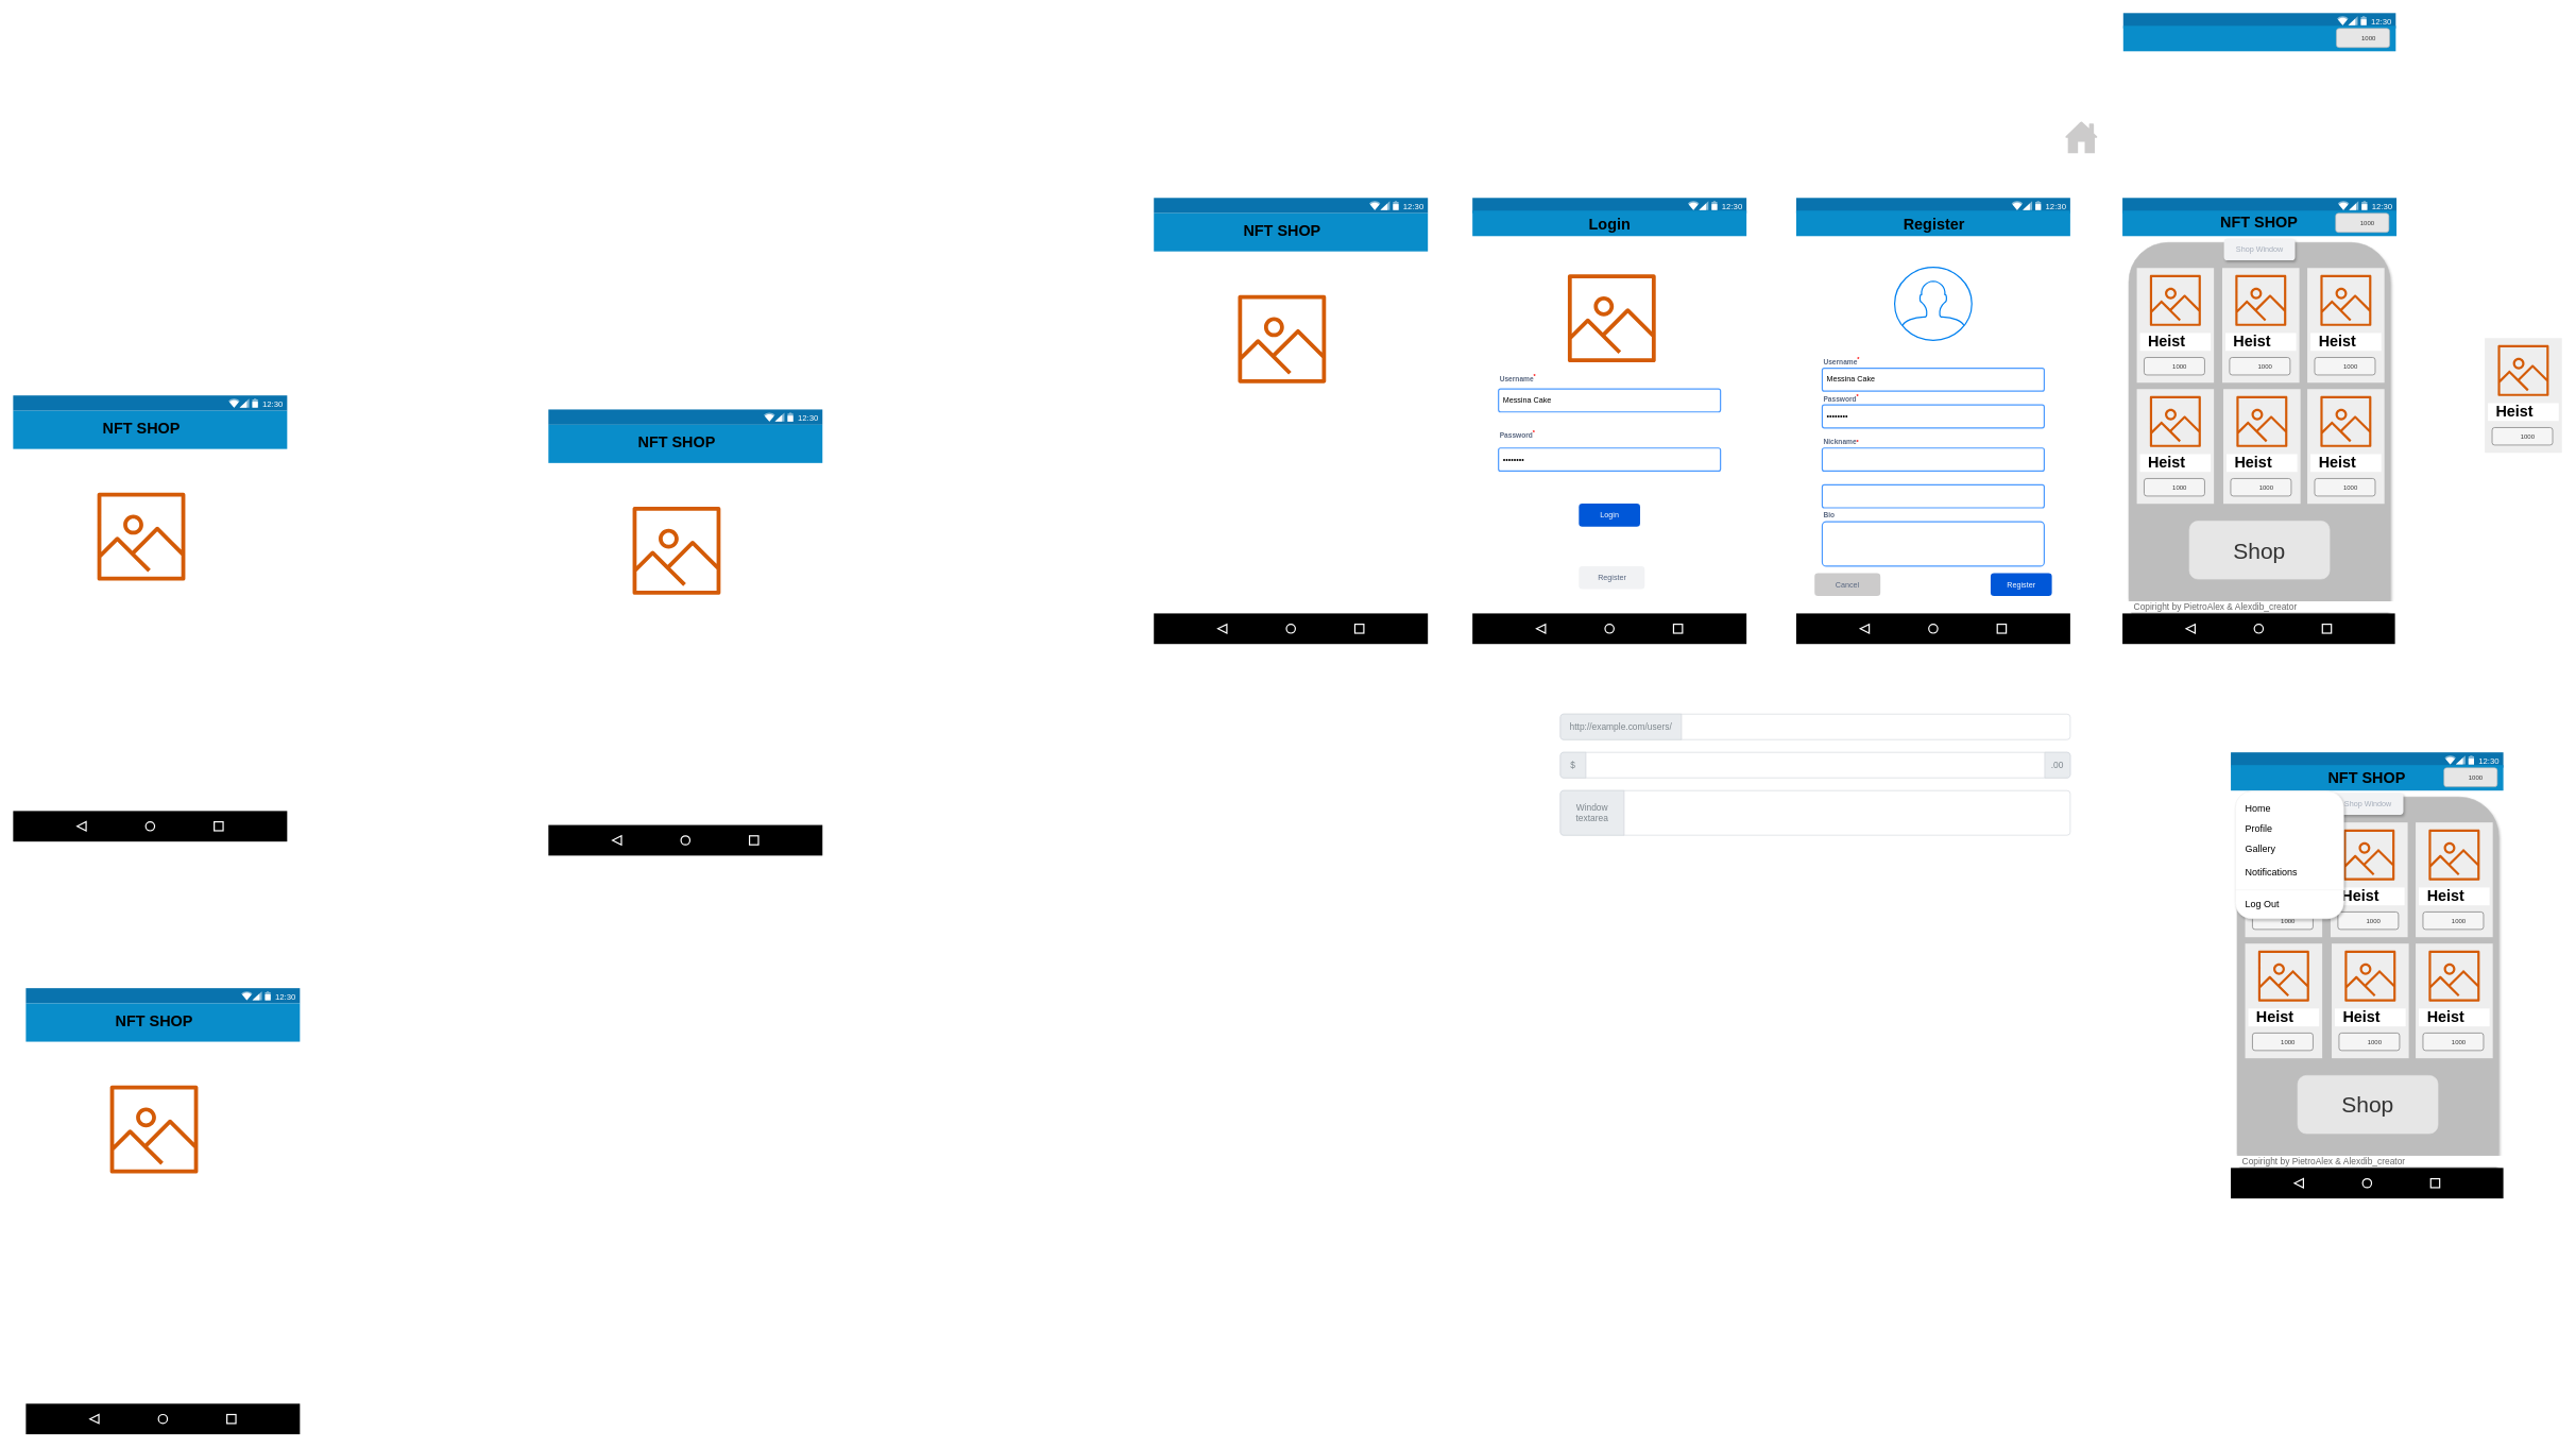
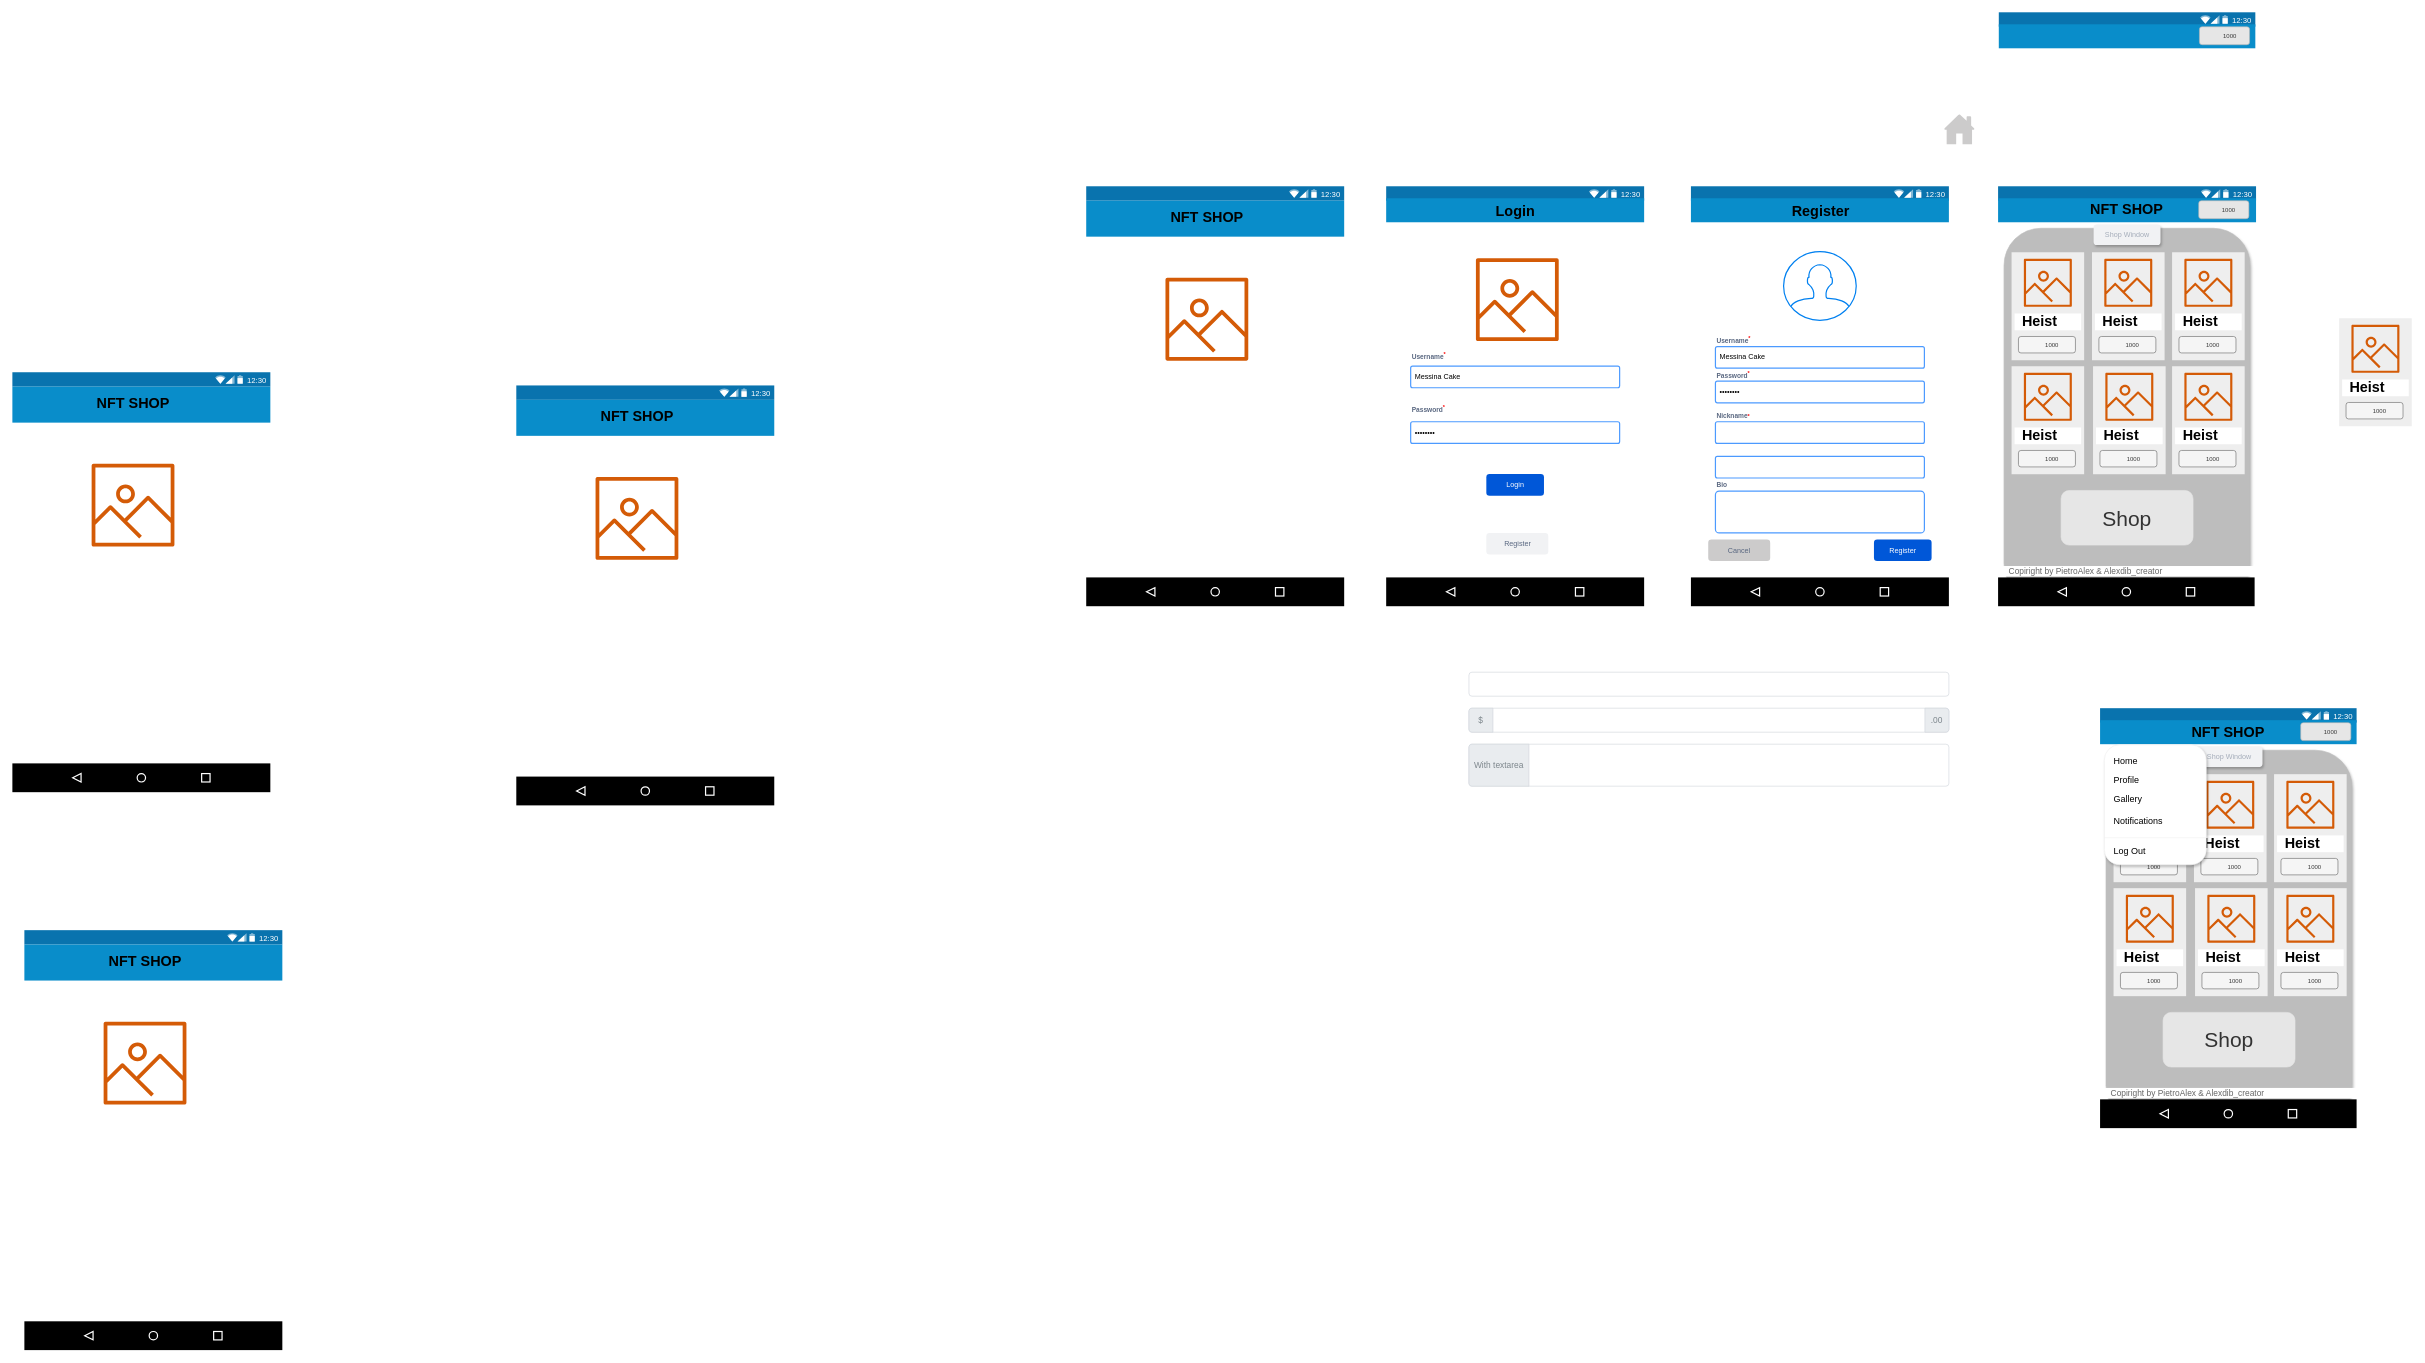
- <mxCell id="84" value="http://example.com/users/" style="html=1;shadow=0;dashed=0;shape=mxgraph.bootstrap.leftButton;strokeColor=inherit;gradientColor=inherit;fontColor=inherit;fillColor=#E9ECEF;rSize=5;perimeter=none;whiteSpace=wrap;resizeHeight=1;fontSize=14;" parent="83" vertex="1"><mxGeometry width="190" height="40" as="geometry" /></mxCell>
- <mxCell id="89" value="Window textarea" style="html=1;shadow=0;dashed=0;shape=mxgraph.bootstrap.leftButton;strokeColor=inherit;gradientColor=inherit;fontColor=inherit;fillColor=#E9ECEF;rSize=5;perimeter=none;whiteSpace=wrap;resizeHeight=1;fontSize=14;" parent="88" vertex="1"><mxGeometry width="100" height="70" as="geometry" /></mxCell>
+ <mxCell id="89" value="With textarea" style="html=1;shadow=0;dashed=0;shape=mxgraph.bootstrap.leftButton;strokeColor=inherit;gradientColor=inherit;fontColor=inherit;fillColor=#E9ECEF;rSize=5;perimeter=none;whiteSpace=wrap;resizeHeight=1;fontSize=14;" parent="88" vertex="1"><mxGeometry width="100" height="70" as="geometry" /></mxCell>
